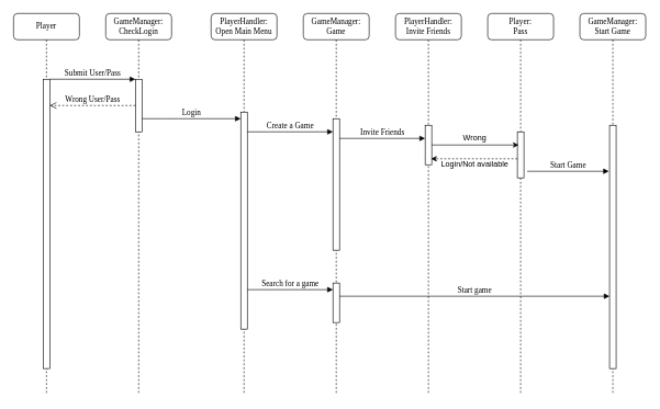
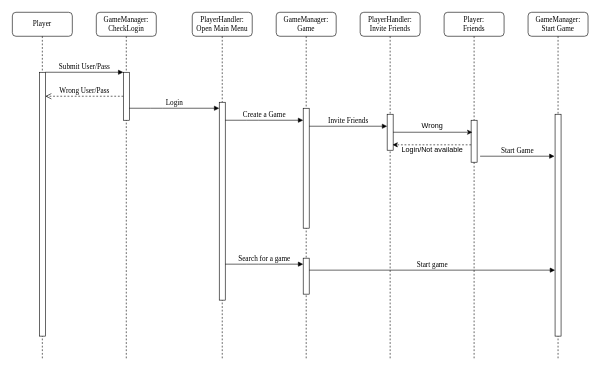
- <mxCell id="10" value="Player:&lt;br&gt;Pass" style="shape=umlLifeline;perimeter=lifelinePerimeter;whiteSpace=wrap;html=1;container=1;collapsible=0;recursiveResize=0;outlineConnect=0;rounded=1;shadow=0;comic=0;labelBackgroundColor=none;strokeWidth=1;fontFamily=Verdana;fontSize=12;align=center;" parent="1" vertex="1"><mxGeometry x="740" y="20" width="100" height="580" as="geometry" /></mxCell>
+ <mxCell id="10" value="Player:&lt;br&gt;Friends" style="shape=umlLifeline;perimeter=lifelinePerimeter;whiteSpace=wrap;html=1;container=1;collapsible=0;recursiveResize=0;outlineConnect=0;rounded=1;shadow=0;comic=0;labelBackgroundColor=none;strokeWidth=1;fontFamily=Verdana;fontSize=12;align=center;" parent="1" vertex="1"><mxGeometry x="740" y="20" width="100" height="580" as="geometry" /></mxCell>
